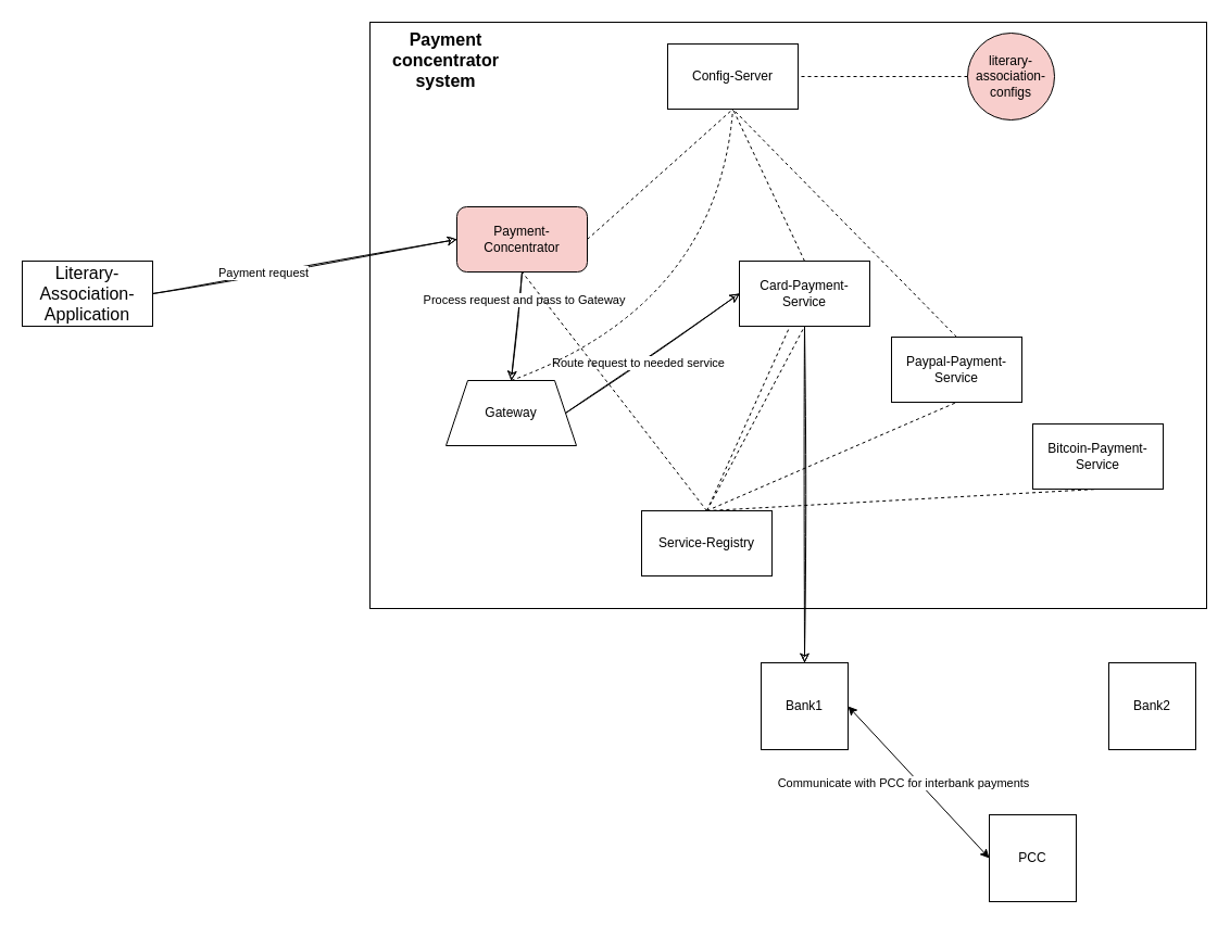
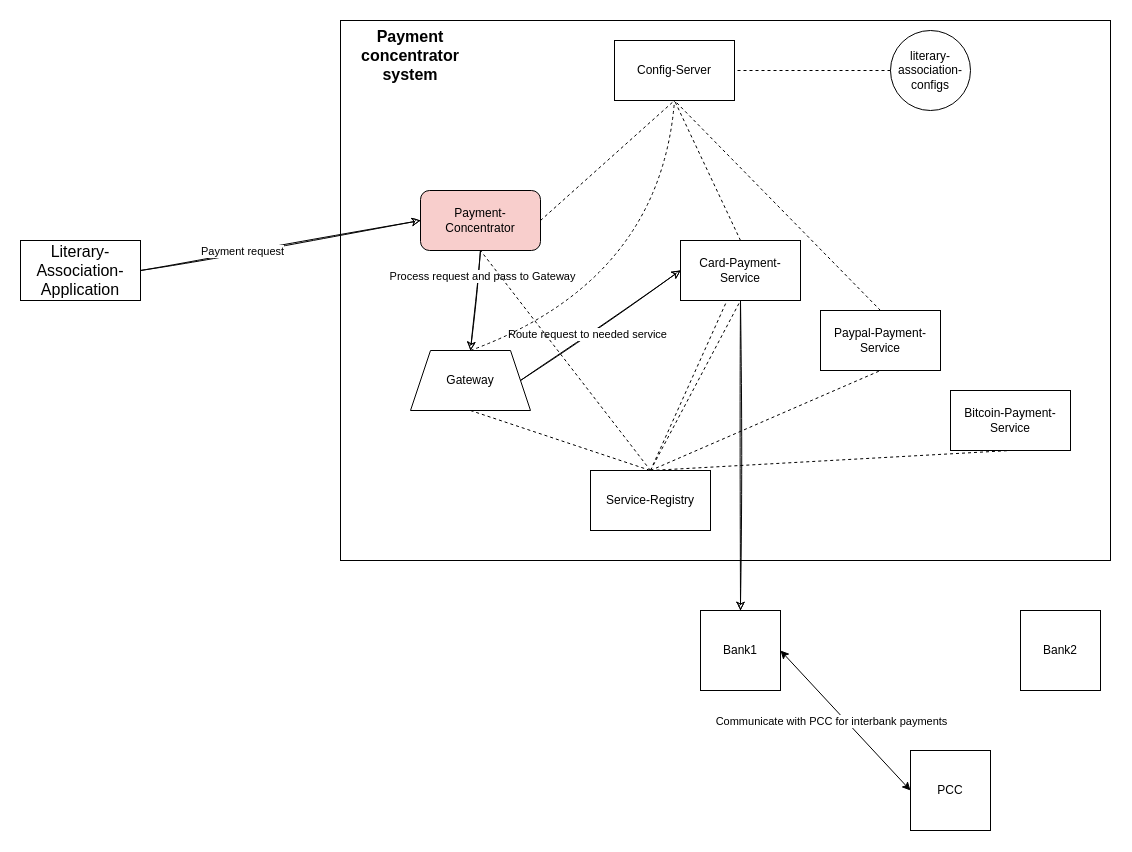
- <mxCell id="10" value="literary-association-configs" style="ellipse;whiteSpace=wrap;html=1;aspect=fixed;fillColor=#f8cecc;" parent="1" vertex="1"><mxGeometry x="890" y="30" width="80" height="80" as="geometry" /></mxCell>
+ <mxCell id="10" value="literary-association-configs" style="ellipse;whiteSpace=wrap;html=1;aspect=fixed;" parent="1" vertex="1"><mxGeometry x="890" y="30" width="80" height="80" as="geometry" /></mxCell>
+ <mxCell id="33" value="" style="endArrow=none;dashed=1;html=1;shadow=0;exitX=0.5;exitY=1;exitDx=0;exitDy=0;entryX=0.5;entryY=0;entryDx=0;entryDy=0;" edge="1" parent="1" source="21" target="9"><mxGeometry width="50" height="50" relative="1" as="geometry"><mxPoint x="570" y="400" as="sourcePoint" /><mxPoint x="620" y="350" as="targetPoint" /></mxGeometry></mxCell>
